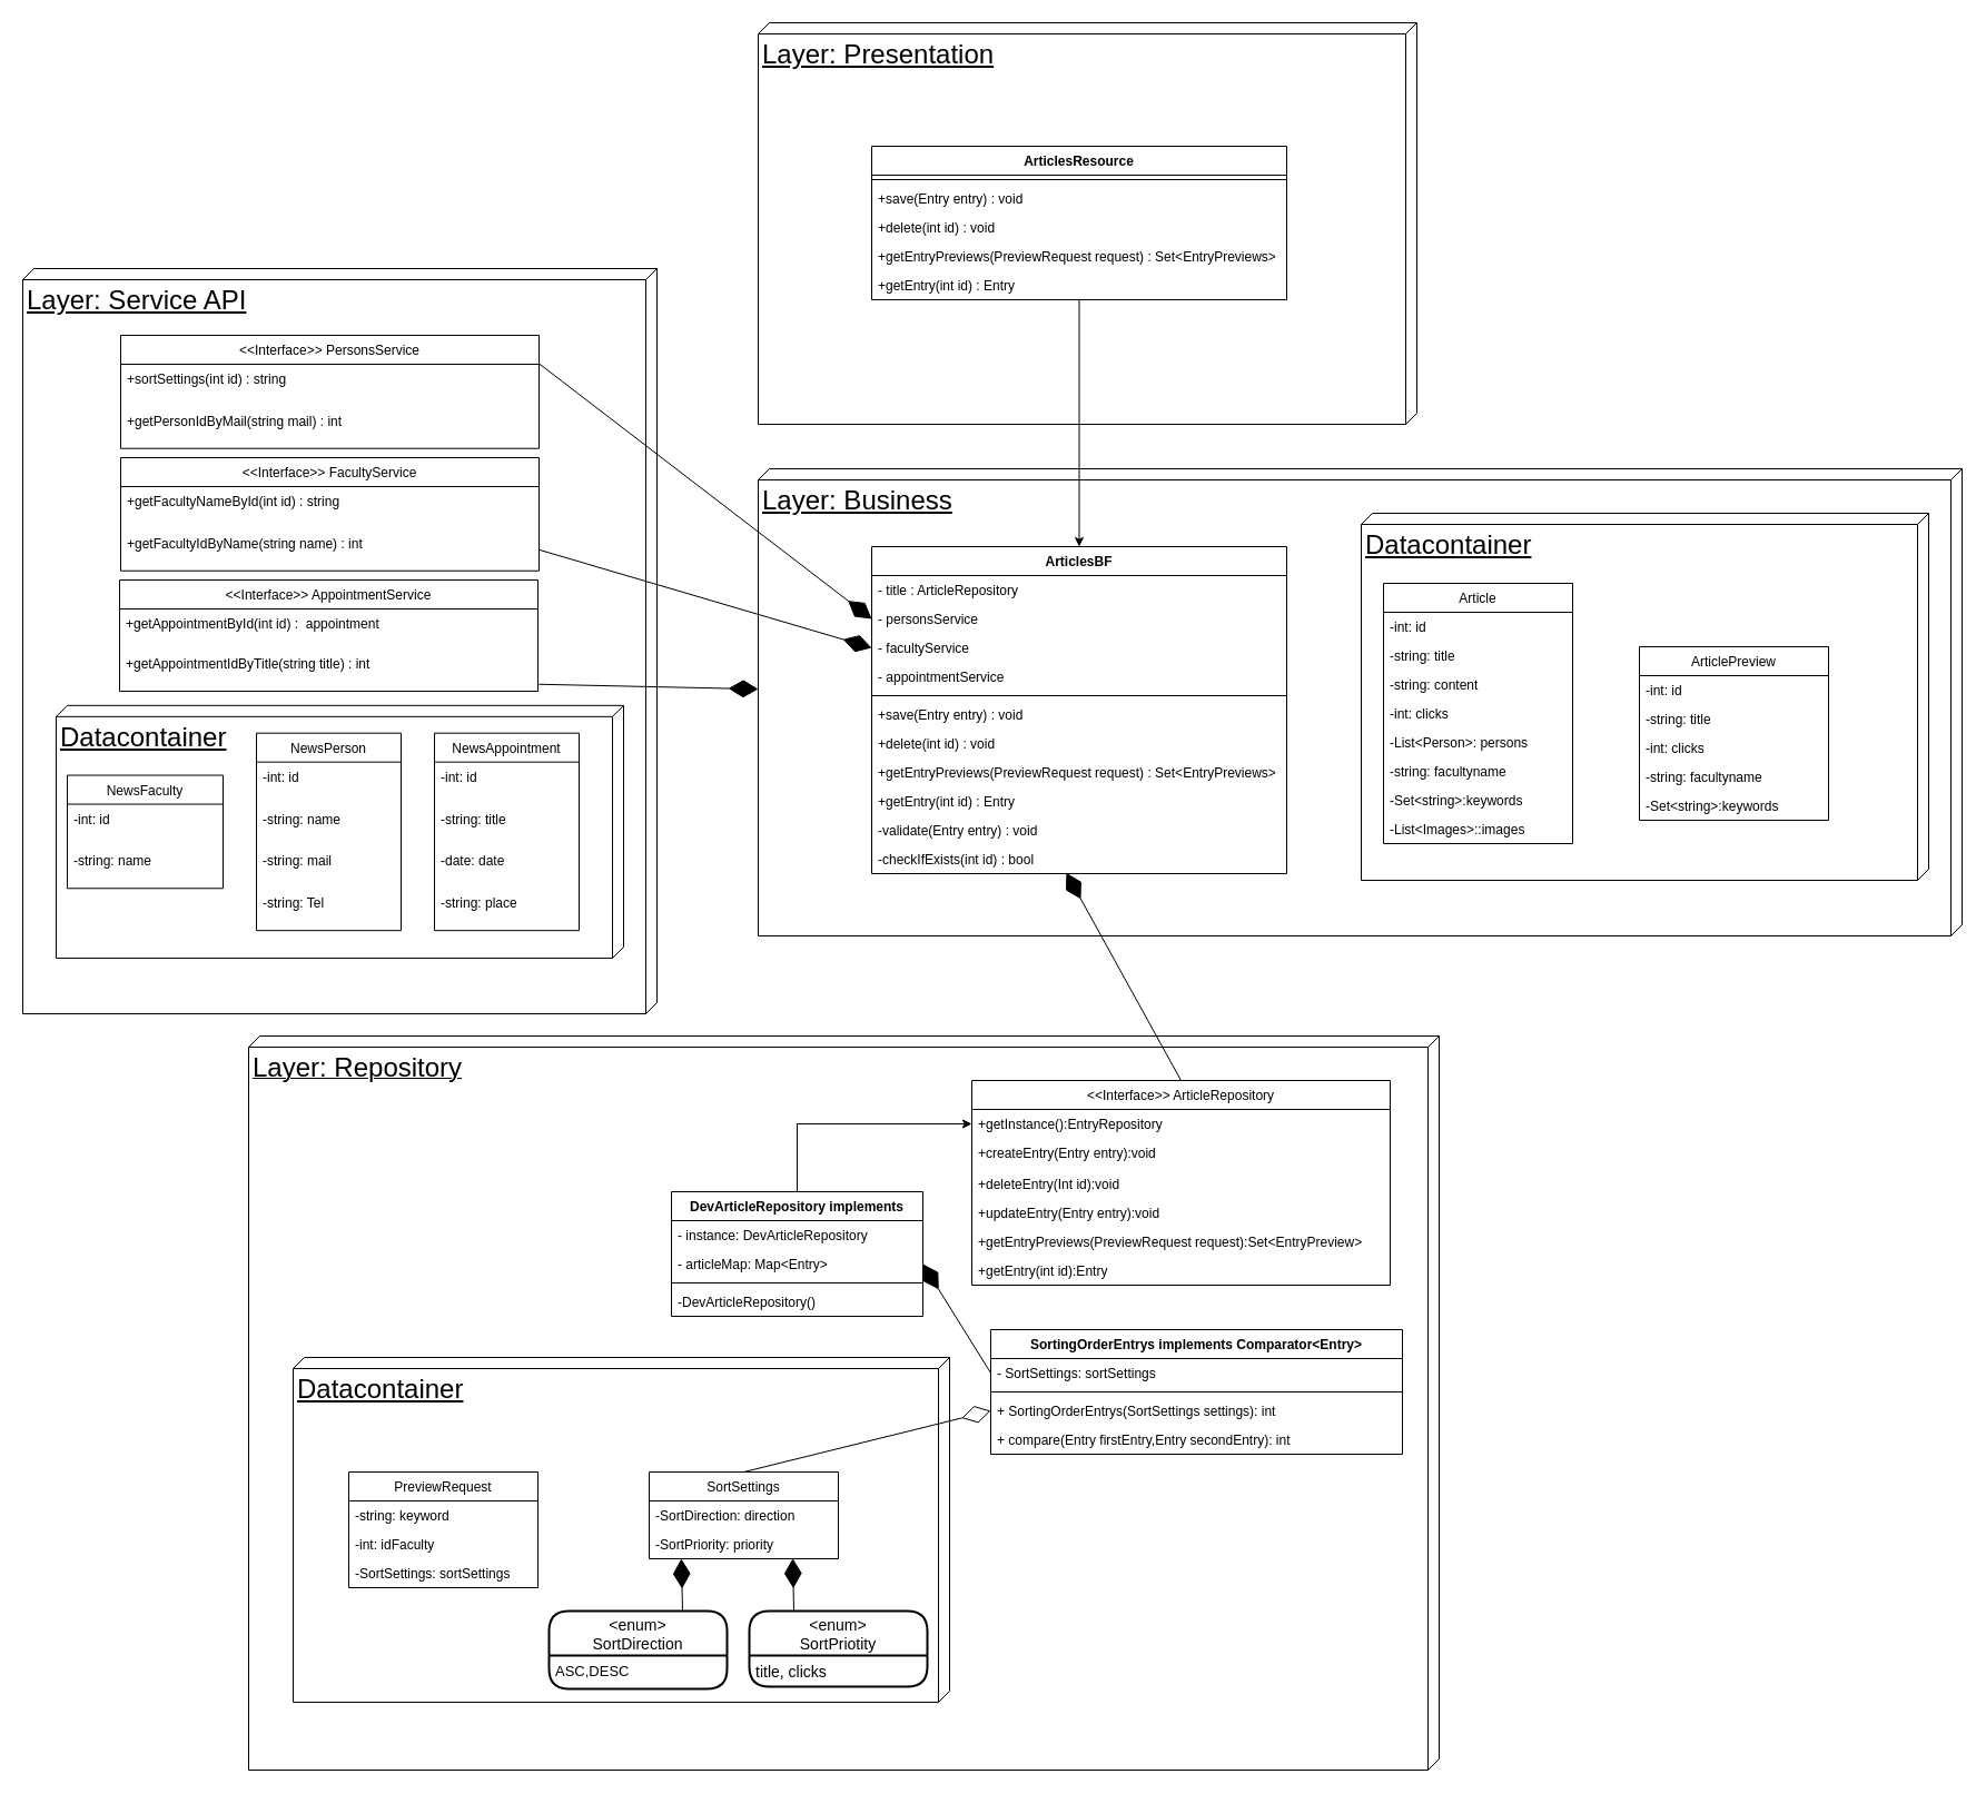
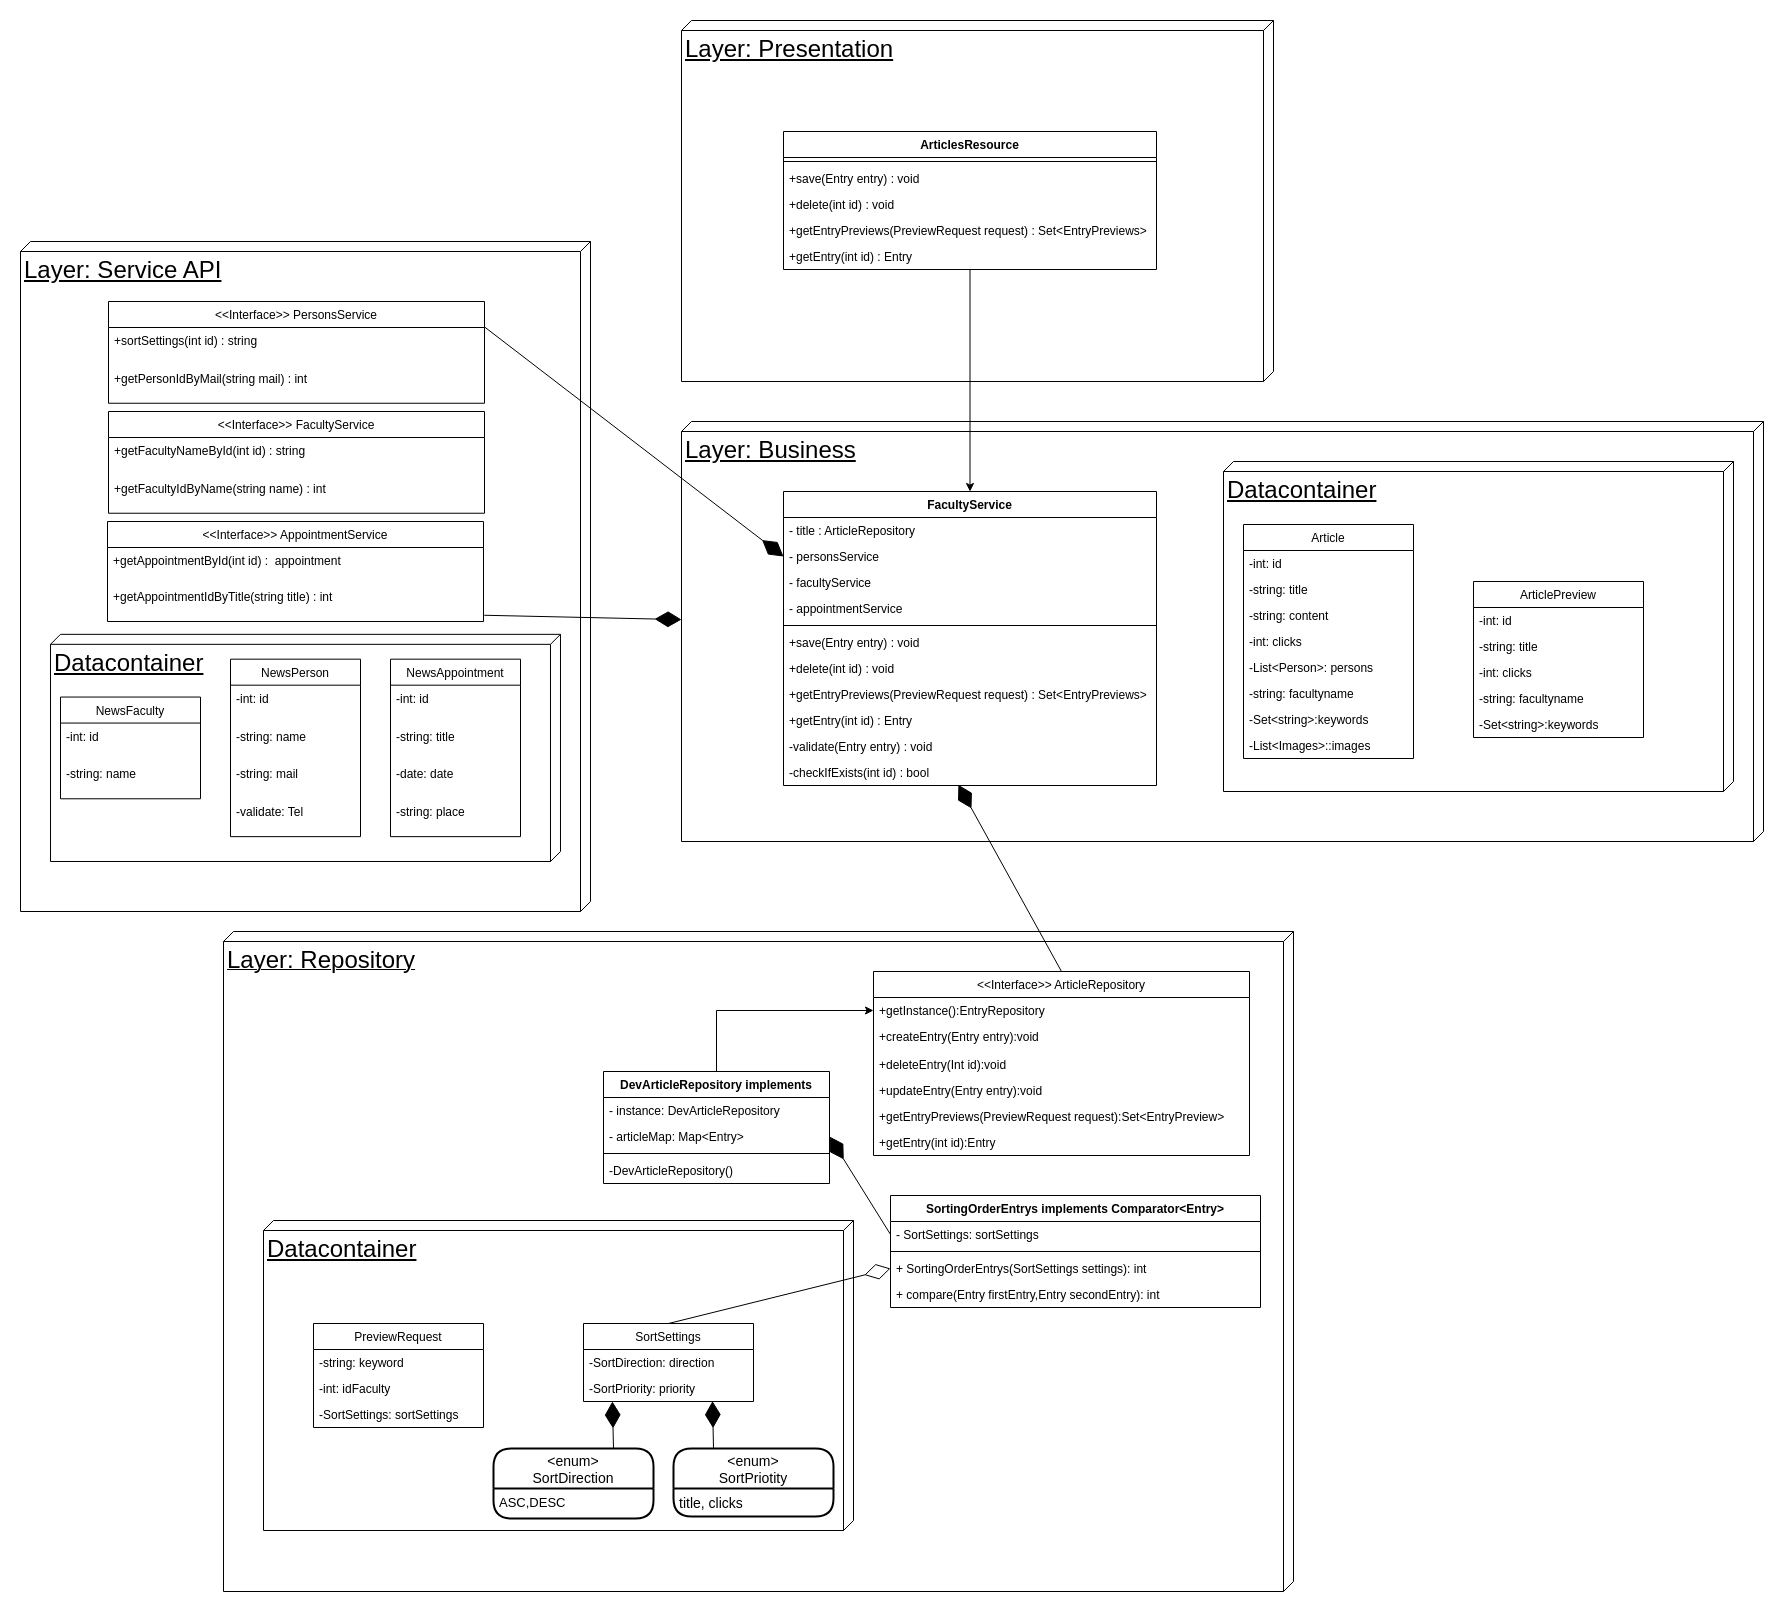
- <mxCell id="24" value="ArticlesBF" style="swimlane;fontStyle=1;align=center;verticalAlign=top;childLayout=stackLayout;horizontal=1;startSize=26;horizontalStack=0;resizeParent=1;resizeParentMax=0;resizeLast=0;collapsible=1;marginBottom=0;" parent="1" vertex="1"><mxGeometry x="783" y="491" width="373" height="294" as="geometry" /></mxCell>
+ <mxCell id="24" value="FacultyService" style="swimlane;fontStyle=1;align=center;verticalAlign=top;childLayout=stackLayout;horizontal=1;startSize=26;horizontalStack=0;resizeParent=1;resizeParentMax=0;resizeLast=0;collapsible=1;marginBottom=0;" parent="1" vertex="1"><mxGeometry x="783" y="491" width="373" height="294" as="geometry" /></mxCell>
- <mxCell id="101" value="" style="endArrow=diamondThin;endFill=1;endSize=24;html=1;rounded=0;fontSize=24;exitX=1;exitY=0.5;exitDx=0;exitDy=0;entryX=0;entryY=0.5;entryDx=0;entryDy=0;" parent="1" source="80" target="27" edge="1"><mxGeometry width="160" relative="1" as="geometry"><mxPoint x="681" y="608.5" as="sourcePoint" /><mxPoint x="783" y="664" as="targetPoint" /></mxGeometry></mxCell>
- <mxCell id="91" value="-string: Tel" style="text;strokeColor=none;fillColor=none;align=left;verticalAlign=top;spacingLeft=4;spacingRight=4;overflow=hidden;rotatable=0;points=[[0,0.5],[1,0.5]];portConstraint=eastwest;fontSize=12;" parent="87" vertex="1"><mxGeometry y="139.609" width="130" height="37.87" as="geometry" /></mxCell>
+ <mxCell id="91" value="-validate: Tel" style="text;strokeColor=none;fillColor=none;align=left;verticalAlign=top;spacingLeft=4;spacingRight=4;overflow=hidden;rotatable=0;points=[[0,0.5],[1,0.5]];portConstraint=eastwest;fontSize=12;" parent="87" vertex="1"><mxGeometry y="139.609" width="130" height="37.87" as="geometry" /></mxCell>
